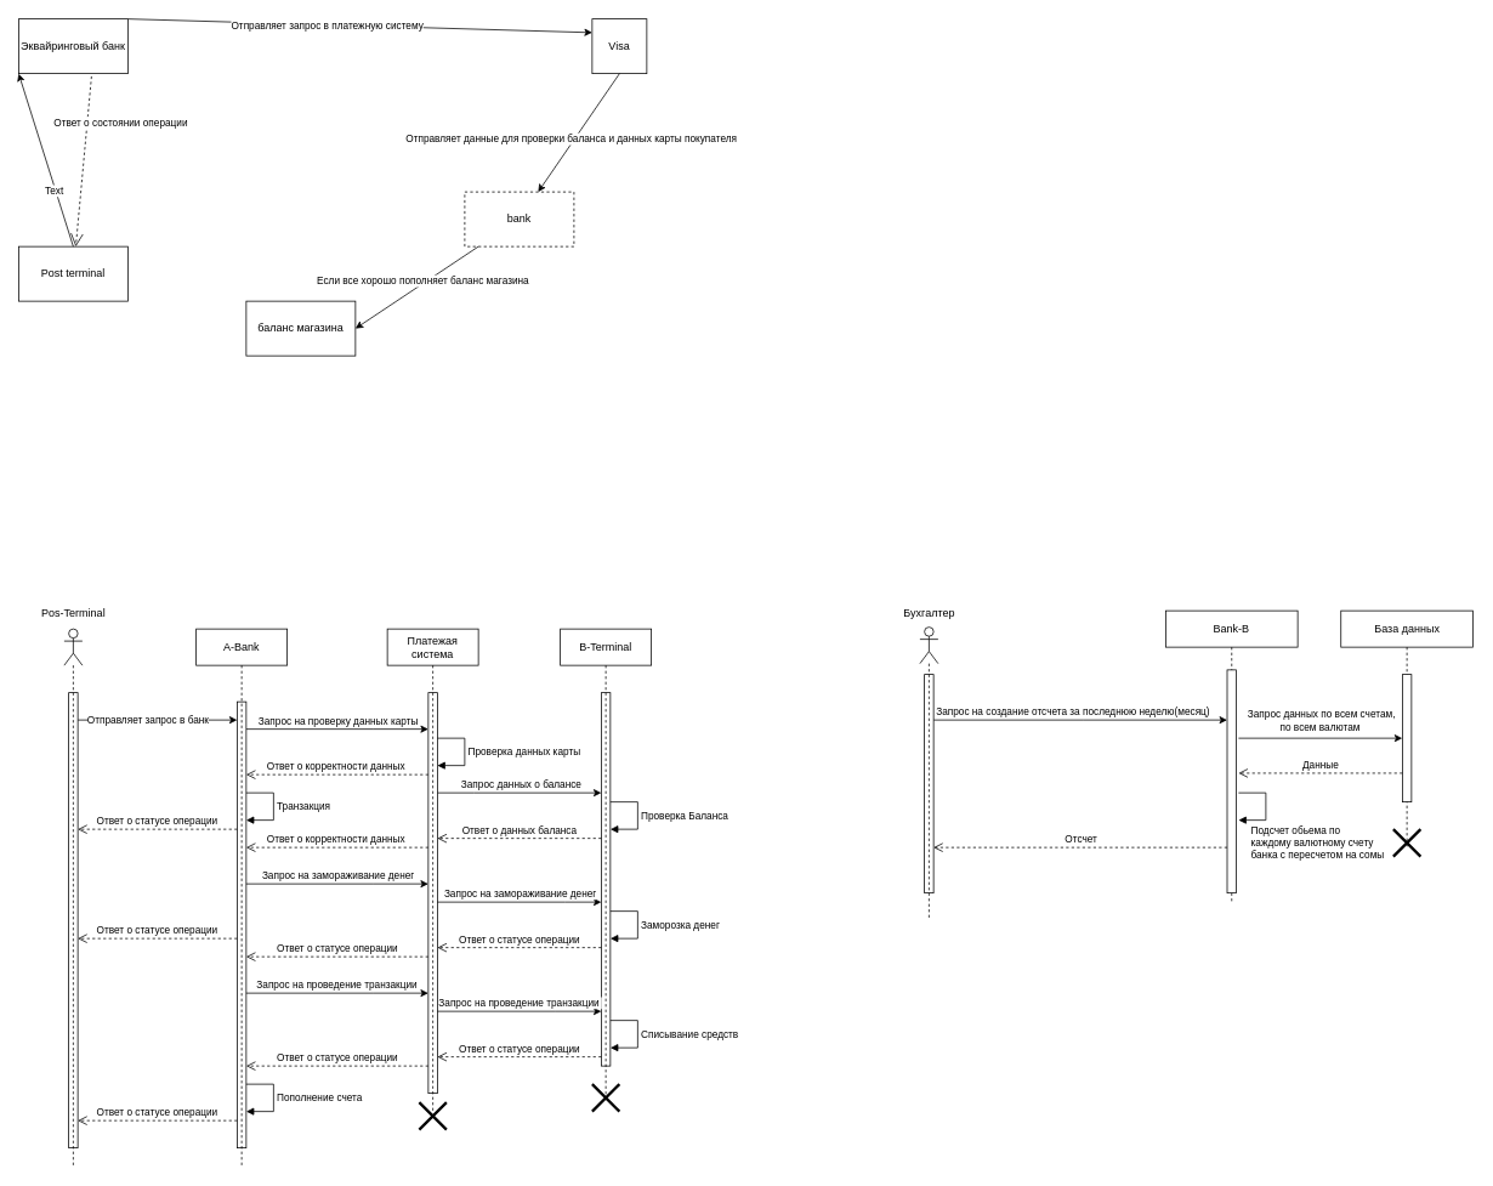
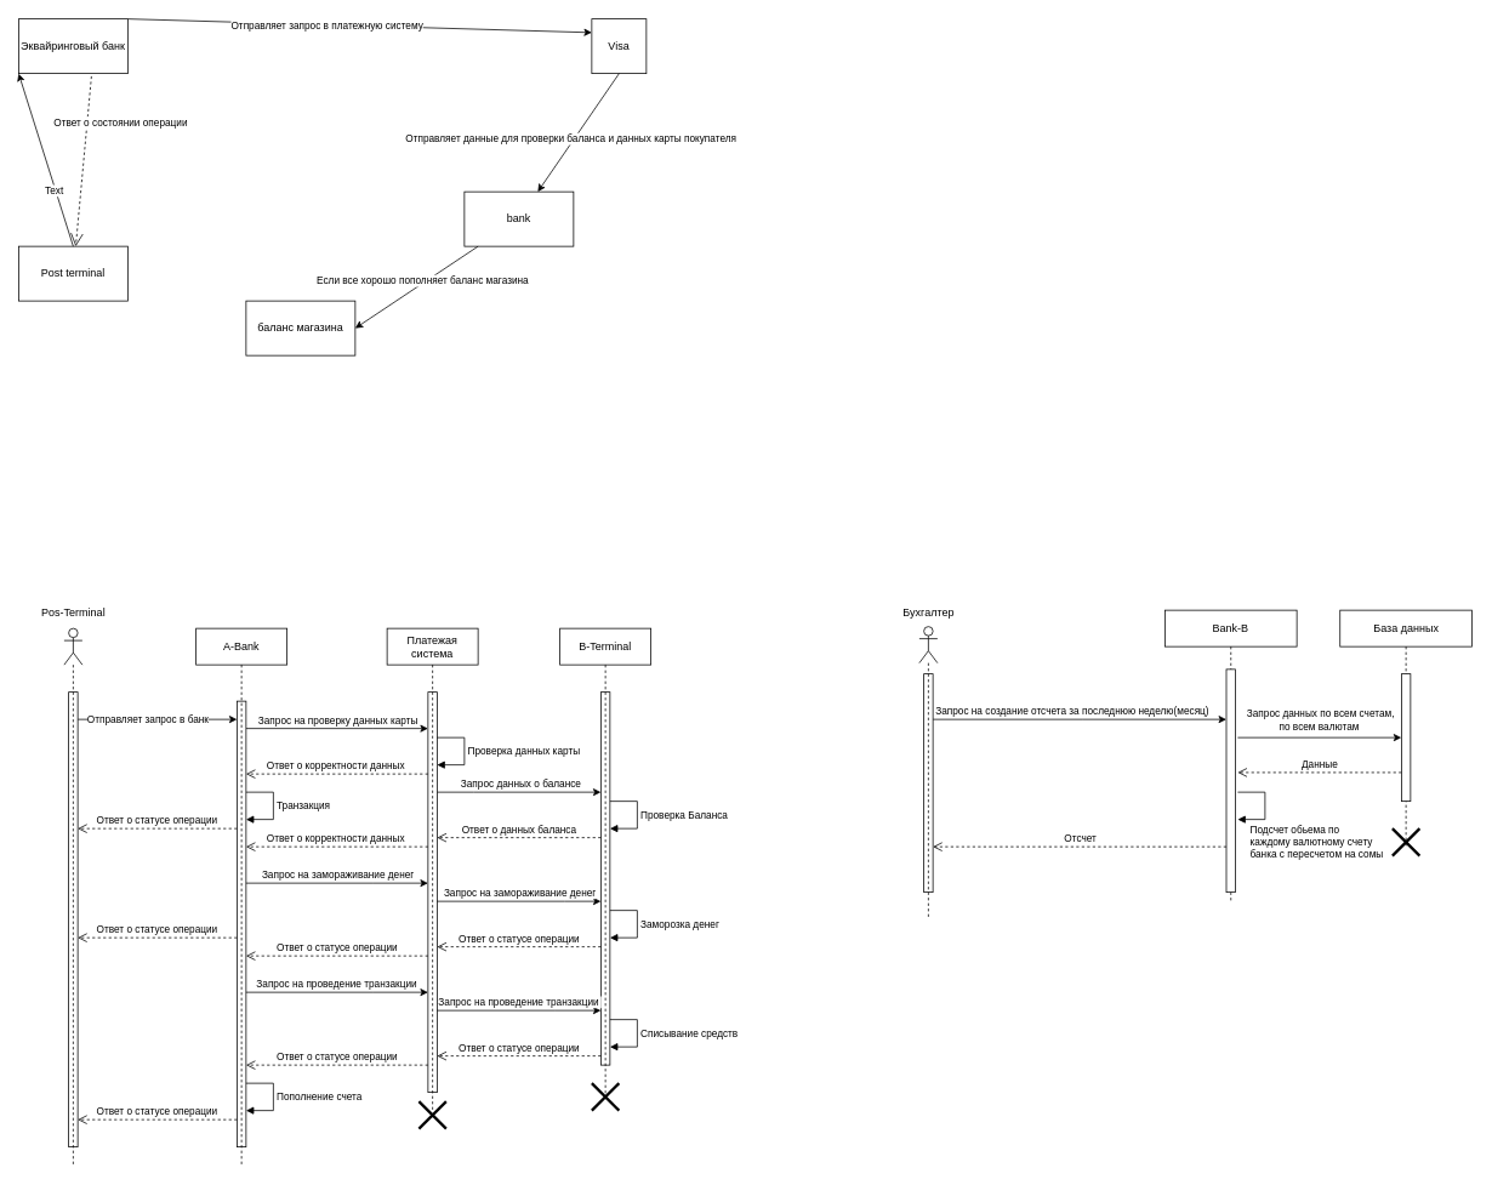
- <mxCell id="9" value="bank" style="rounded=0;whiteSpace=wrap;html=1;dashed=1;" parent="1" vertex="1"><mxGeometry x="510" y="210" width="120" height="60" as="geometry" /></mxCell>
+ <mxCell id="9" value="bank" style="rounded=0;whiteSpace=wrap;html=1;" parent="1" vertex="1"><mxGeometry x="510" y="210" width="120" height="60" as="geometry" /></mxCell>
